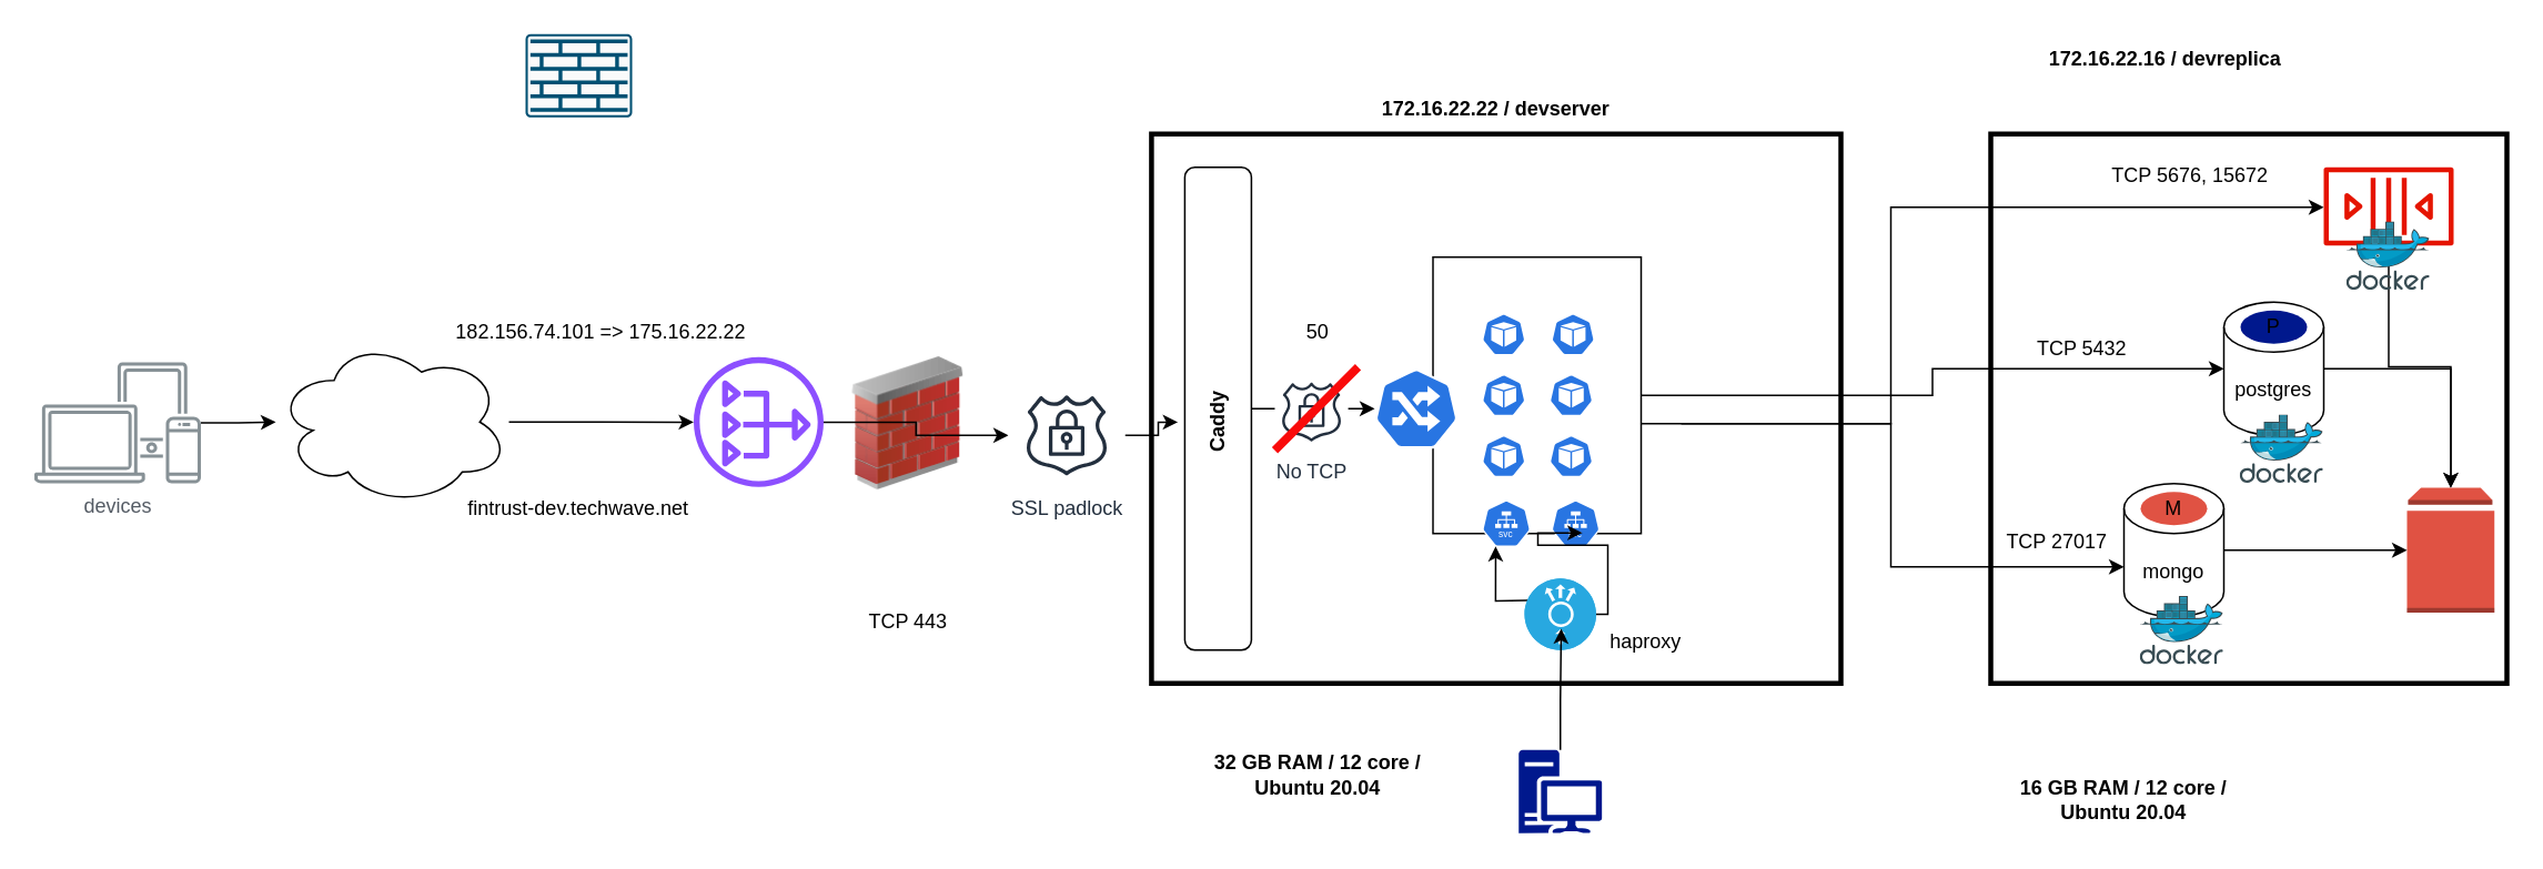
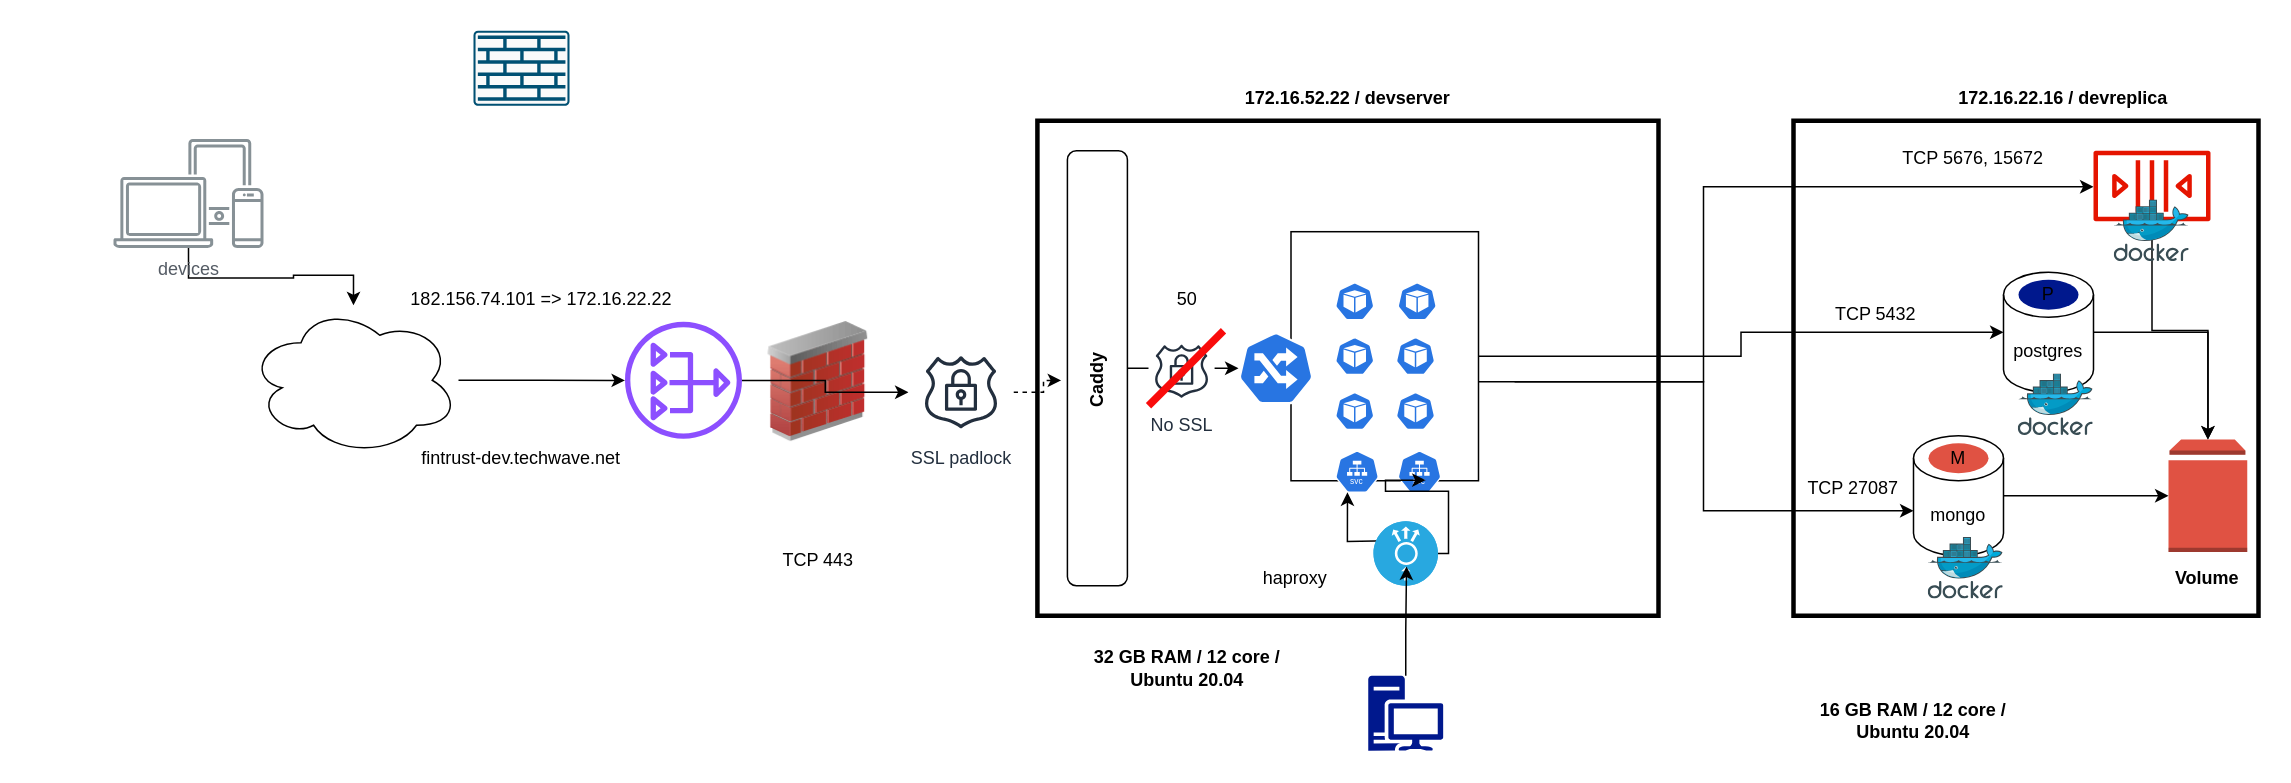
- <mxCell id="40" value="172.16.22.16 / devreplica" style="text;html=1;align=center;verticalAlign=middle;whiteSpace=wrap;rounded=0;fontStyle=1" vertex="1" parent="1"><mxGeometry x="1220" y="20" width="160" height="30" as="geometry" /></mxCell>
+ <mxCell id="40" value="172.16.22.16 / devreplica" style="text;html=1;align=center;verticalAlign=middle;whiteSpace=wrap;rounded=0;fontStyle=1" vertex="1" parent="1"><mxGeometry x="1295" y="50" width="160" height="30" as="geometry" /></mxCell>
- <mxCell id="22" value="172.16.22.22 / devserver" style="text;html=1;align=center;verticalAlign=middle;whiteSpace=wrap;rounded=0;fontStyle=1" vertex="1" parent="1"><mxGeometry x="827.97" y="50" width="140" height="30" as="geometry" /></mxCell>
+ <mxCell id="22" value="172.16.52.22 / devserver" style="text;html=1;align=center;verticalAlign=middle;whiteSpace=wrap;rounded=0;fontStyle=1" vertex="1" parent="1"><mxGeometry x="827.97" y="50" width="140" height="30" as="geometry" /></mxCell>
- <mxCell id="16" value="182.156.74.101 =&amp;gt; 175.16.22.22" style="text;html=1;align=center;verticalAlign=middle;whiteSpace=wrap;rounded=0;" vertex="1" parent="1"><mxGeometry x="255" y="184.06" width="211" height="30" as="geometry" /></mxCell>
+ <mxCell id="16" value="182.156.74.101 =&amp;gt; 172.16.22.22" style="text;html=1;align=center;verticalAlign=middle;whiteSpace=wrap;rounded=0;" vertex="1" parent="1"><mxGeometry x="255" y="184.06" width="211" height="30" as="geometry" /></mxCell>
- <mxCell id="48" value="devices" style="sketch=0;outlineConnect=0;gradientColor=none;fontColor=#545B64;strokeColor=none;fillColor=#879196;dashed=0;verticalLabelPosition=bottom;verticalAlign=top;align=center;html=1;fontSize=12;fontStyle=0;aspect=fixed;shape=mxgraph.aws4.illustration_devices;pointerEvents=1" vertex="1" parent="1"><mxGeometry x="20" y="217" width="100" height="73" as="geometry" /></mxCell>
+ <mxCell id="48" value="devices" style="sketch=0;outlineConnect=0;gradientColor=none;fontColor=#545B64;strokeColor=none;fillColor=#879196;dashed=0;verticalLabelPosition=bottom;verticalAlign=top;align=center;html=1;fontSize=12;fontStyle=0;aspect=fixed;shape=mxgraph.aws4.illustration_devices;pointerEvents=1" vertex="1" parent="1"><mxGeometry x="75" y="92" width="100" height="73" as="geometry" /></mxCell>
- <mxCell id="9" style="edgeStyle=orthogonalEdgeStyle;rounded=0;orthogonalLoop=1;jettySize=auto;html=1;" edge="1" parent="1" source="19" target="6"><mxGeometry relative="1" as="geometry"><mxPoint x="675" y="253.1" as="sourcePoint" /></mxGeometry></mxCell>
+ <mxCell id="9" style="edgeStyle=orthogonalEdgeStyle;rounded=0;orthogonalLoop=1;jettySize=auto;html=1;dashed=1;" edge="1" parent="1" source="19" target="6"><mxGeometry relative="1" as="geometry"><mxPoint x="675" y="253.1" as="sourcePoint" /></mxGeometry></mxCell>
- <mxCell id="20" value="No TCP" style="sketch=0;outlineConnect=0;fontColor=#232F3E;gradientColor=none;strokeColor=#232F3E;fillColor=#ffffff;dashed=0;verticalLabelPosition=bottom;verticalAlign=top;align=center;html=1;fontSize=12;fontStyle=0;aspect=fixed;shape=mxgraph.aws4.resourceIcon;resIcon=mxgraph.aws4.ssl_padlock;" vertex="1" parent="1"><mxGeometry x="765" y="224.94" width="44.06" height="44.06" as="geometry" /></mxCell>
+ <mxCell id="20" value="No SSL" style="sketch=0;outlineConnect=0;fontColor=#232F3E;gradientColor=none;strokeColor=#232F3E;fillColor=#ffffff;dashed=0;verticalLabelPosition=bottom;verticalAlign=top;align=center;html=1;fontSize=12;fontStyle=0;aspect=fixed;shape=mxgraph.aws4.resourceIcon;resIcon=mxgraph.aws4.ssl_padlock;" vertex="1" parent="1"><mxGeometry x="765" y="224.94" width="44.06" height="44.06" as="geometry" /></mxCell>
- <mxCell id="39" value="TCP 27017" style="text;html=1;align=center;verticalAlign=middle;whiteSpace=wrap;rounded=0;" vertex="1" parent="1"><mxGeometry x="1185" y="310" width="100" height="30" as="geometry" /></mxCell>
+ <mxCell id="39" value="TCP 27087" style="text;html=1;align=center;verticalAlign=middle;whiteSpace=wrap;rounded=0;" vertex="1" parent="1"><mxGeometry x="1185" y="310" width="100" height="30" as="geometry" /></mxCell>
- <mxCell id="63" value="haproxy" style="text;html=1;align=center;verticalAlign=middle;whiteSpace=wrap;rounded=0;" vertex="1" parent="1"><mxGeometry x="958" y="370" width="60" height="30" as="geometry" /></mxCell>
+ <mxCell id="63" value="haproxy" style="text;html=1;align=center;verticalAlign=middle;whiteSpace=wrap;rounded=0;" vertex="1" parent="1"><mxGeometry x="833" y="370" width="60" height="30" as="geometry" /></mxCell>
+ <mxCell id="46" value="&lt;b&gt;Volume&lt;/b&gt;" style="text;html=1;align=center;verticalAlign=middle;whiteSpace=wrap;rounded=0;" vertex="1" parent="1"><mxGeometry x="1441" y="370" width="60" height="30" as="geometry" /></mxCell>
- <mxCell id="41" value="32 GB RAM / 12 core / Ubuntu 20.04" style="text;html=1;align=center;verticalAlign=middle;whiteSpace=wrap;rounded=0;fontStyle=1" vertex="1" parent="1"><mxGeometry x="721" y="450" width="140" height="30" as="geometry" /></mxCell>
+ <mxCell id="41" value="32 GB RAM / 12 core / Ubuntu 20.04" style="text;html=1;align=center;verticalAlign=middle;whiteSpace=wrap;rounded=0;fontStyle=1" vertex="1" parent="1"><mxGeometry x="721" y="430" width="140" height="30" as="geometry" /></mxCell>
